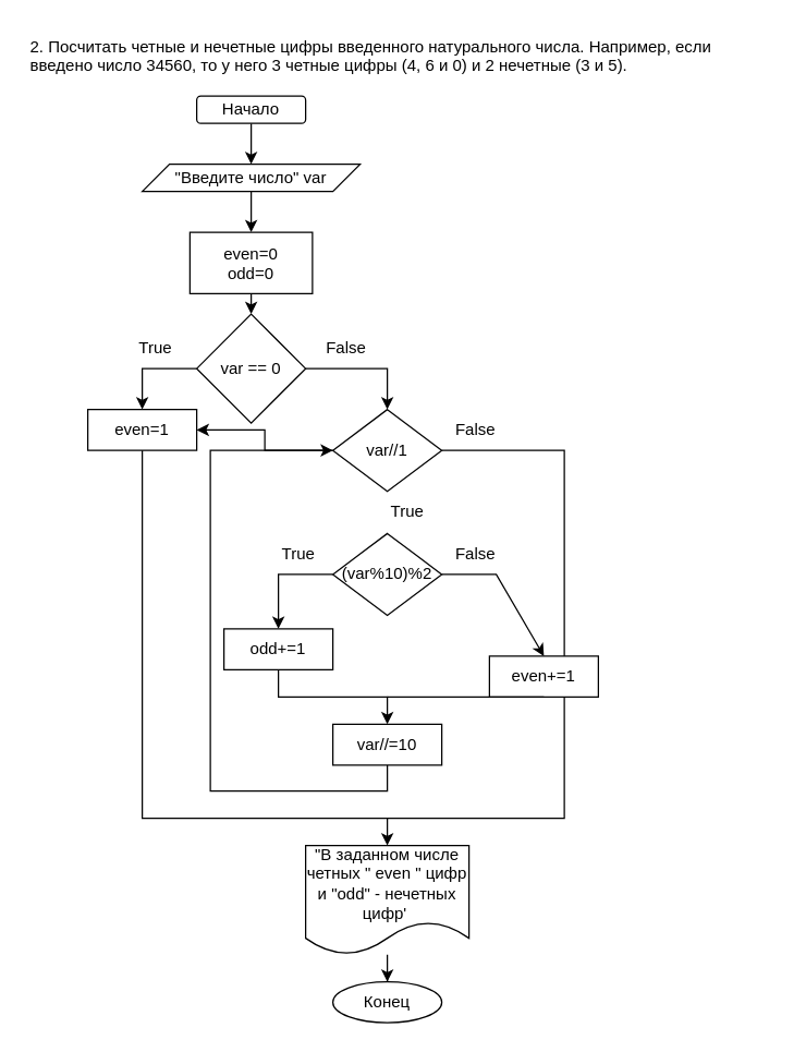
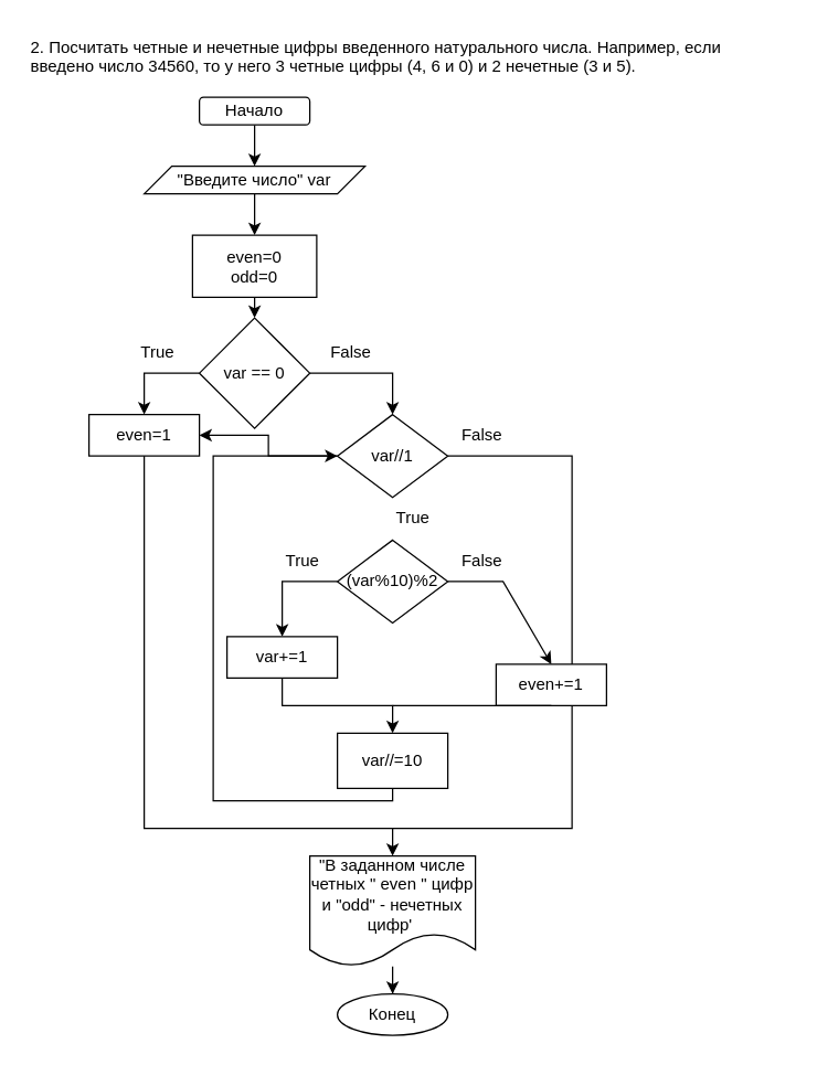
- <mxCell id="24" value="odd+=1" style="rounded=0;whiteSpace=wrap;html=1;" parent="1" vertex="1"><mxGeometry x="164" y="461" width="80" height="30" as="geometry" /></mxCell>
+ <mxCell id="24" value="var+=1" style="rounded=0;whiteSpace=wrap;html=1;" parent="1" vertex="1"><mxGeometry x="164" y="461" width="80" height="30" as="geometry" /></mxCell>
- <mxCell id="26" value="var//=10" style="rounded=0;whiteSpace=wrap;html=1;" parent="1" vertex="1"><mxGeometry x="244" y="531" width="80" height="30" as="geometry" /></mxCell>
+ <mxCell id="26" value="var//=10" style="rounded=0;whiteSpace=wrap;html=1;" parent="1" vertex="1"><mxGeometry x="244" y="531" width="80" height="40" as="geometry" /></mxCell>
